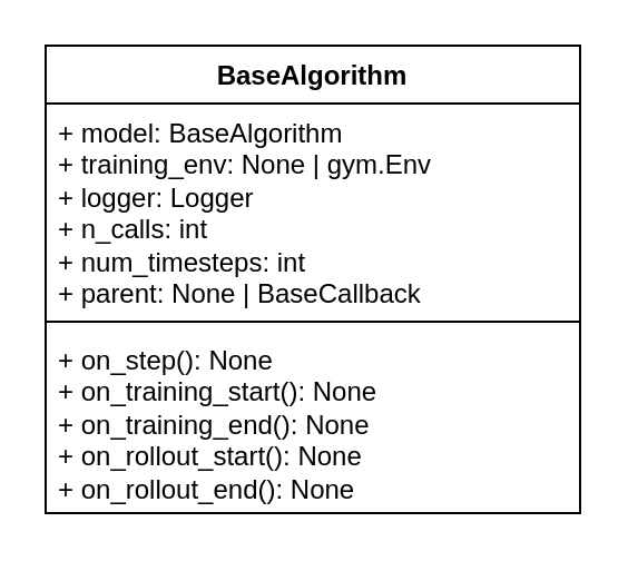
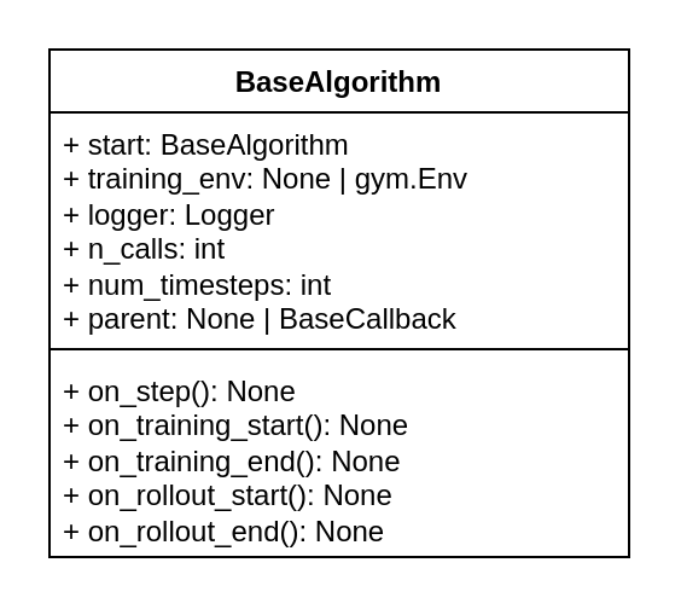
- <mxCell id="3" value="+ model: BaseAlgorithm&lt;br&gt;+ training_env: None | gym.Env&lt;br&gt;+ logger: Logger&lt;br&gt;+ n_calls: int&lt;br&gt;+ num_timesteps: int&lt;br&gt;+ parent: None | BaseCallback" style="text;strokeColor=none;fillColor=none;align=left;verticalAlign=top;spacingLeft=4;spacingRight=4;overflow=hidden;rotatable=0;points=[[0,0.5],[1,0.5]];portConstraint=eastwest;whiteSpace=wrap;html=1;" parent="2" vertex="1"><mxGeometry y="26" width="240" height="94" as="geometry" /></mxCell>
+ <mxCell id="3" value="+ start: BaseAlgorithm&lt;br&gt;+ training_env: None | gym.Env&lt;br&gt;+ logger: Logger&lt;br&gt;+ n_calls: int&lt;br&gt;+ num_timesteps: int&lt;br&gt;+ parent: None | BaseCallback" style="text;strokeColor=none;fillColor=none;align=left;verticalAlign=top;spacingLeft=4;spacingRight=4;overflow=hidden;rotatable=0;points=[[0,0.5],[1,0.5]];portConstraint=eastwest;whiteSpace=wrap;html=1;" parent="2" vertex="1"><mxGeometry y="26" width="240" height="94" as="geometry" /></mxCell>
